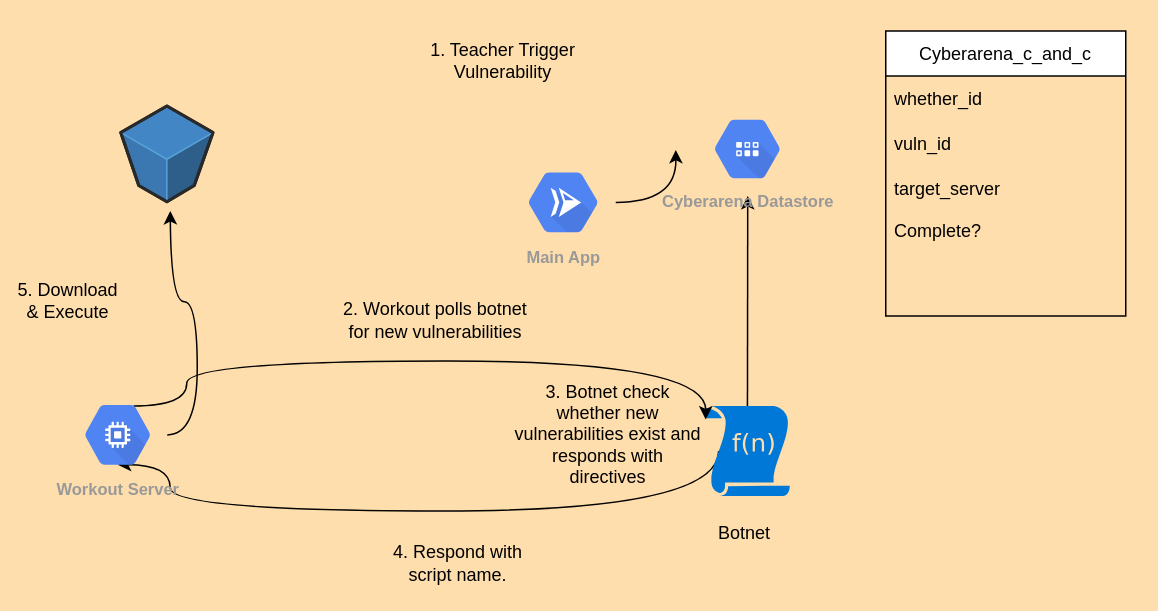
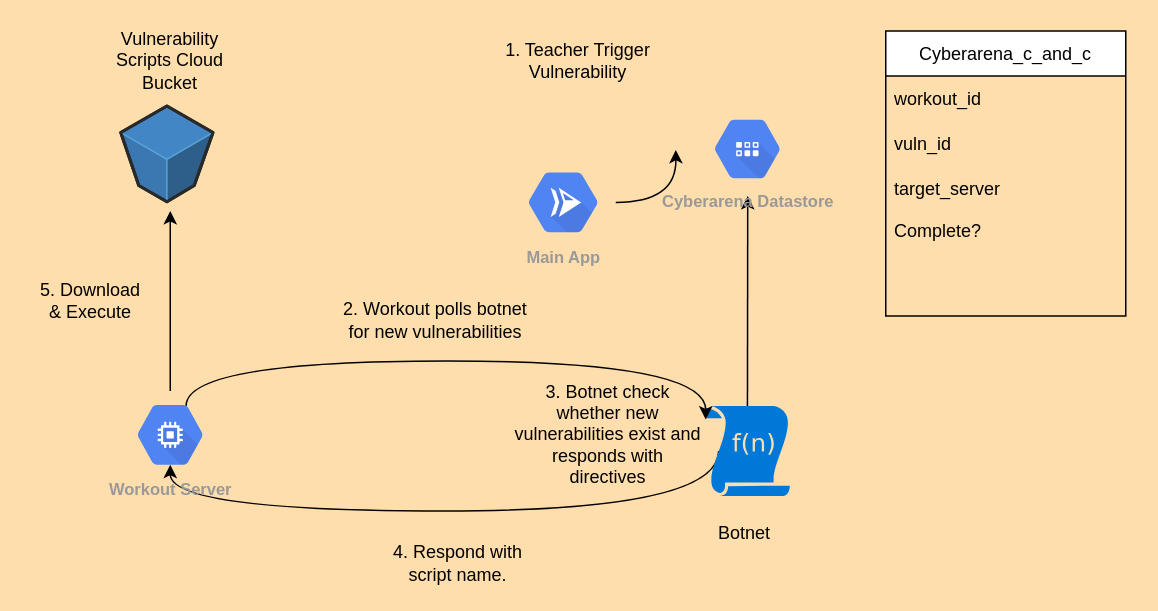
+ <mxCell id="13" value="Vulnerability Scripts Cloud Bucket&lt;br&gt;" style="text;html=1;strokeColor=none;fillColor=none;align=center;verticalAlign=middle;whiteSpace=wrap;rounded=0;" vertex="1" parent="1"><mxGeometry x="73" y="20" width="80" height="40" as="geometry" /></mxCell>
- <mxCell id="15" value="1. Teacher Trigger Vulnerability" style="text;html=1;strokeColor=none;fillColor=none;align=center;verticalAlign=middle;whiteSpace=wrap;rounded=0;" vertex="1" parent="1"><mxGeometry x="280" y="30" width="110" height="20" as="geometry" /></mxCell>
+ <mxCell id="15" value="1. Teacher Trigger Vulnerability" style="text;html=1;strokeColor=none;fillColor=none;align=center;verticalAlign=middle;whiteSpace=wrap;rounded=0;" vertex="1" parent="1"><mxGeometry x="330" y="30" width="110" height="20" as="geometry" /></mxCell>
- <mxCell id="20" value="whether_id" style="text;strokeColor=none;fillColor=none;align=left;verticalAlign=middle;spacingLeft=4;spacingRight=4;overflow=hidden;points=[[0,0.5],[1,0.5]];portConstraint=eastwest;rotatable=0;" vertex="1" parent="19"><mxGeometry y="30" width="160" height="30" as="geometry" /></mxCell>
+ <mxCell id="20" value="workout_id" style="text;strokeColor=none;fillColor=none;align=left;verticalAlign=middle;spacingLeft=4;spacingRight=4;overflow=hidden;points=[[0,0.5],[1,0.5]];portConstraint=eastwest;rotatable=0;" vertex="1" parent="19"><mxGeometry y="30" width="160" height="30" as="geometry" /></mxCell>
- <mxCell id="14" value="5. Download &amp;amp; Execute" style="text;html=1;strokeColor=none;fillColor=none;align=center;verticalAlign=middle;whiteSpace=wrap;rounded=0;" vertex="1" parent="1"><mxGeometry x="5" y="180" width="80" height="40" as="geometry" /></mxCell>
+ <mxCell id="14" value="5. Download &amp;amp; Execute" style="text;html=1;strokeColor=none;fillColor=none;align=center;verticalAlign=middle;whiteSpace=wrap;rounded=0;" vertex="1" parent="1"><mxGeometry x="20" y="180" width="80" height="40" as="geometry" /></mxCell>
- <mxCell id="11" value="Workout Server&lt;br&gt;" style="html=1;fillColor=#5184F3;strokeColor=none;verticalAlign=top;labelPosition=center;verticalLabelPosition=bottom;align=center;spacingTop=-6;fontSize=11;fontStyle=1;fontColor=#999999;shape=mxgraph.gcp2.hexIcon;prIcon=compute_engine;rounded=0;" vertex="1" parent="1"><mxGeometry x="45" y="260" width="66" height="58.5" as="geometry" /></mxCell>
+ <mxCell id="11" value="Workout Server&lt;br&gt;" style="html=1;fillColor=#5184F3;strokeColor=none;verticalAlign=top;labelPosition=center;verticalLabelPosition=bottom;align=center;spacingTop=-6;fontSize=11;fontStyle=1;fontColor=#999999;shape=mxgraph.gcp2.hexIcon;prIcon=compute_engine;rounded=0;" vertex="1" parent="1"><mxGeometry x="80" y="260" width="66" height="58.5" as="geometry" /></mxCell>
